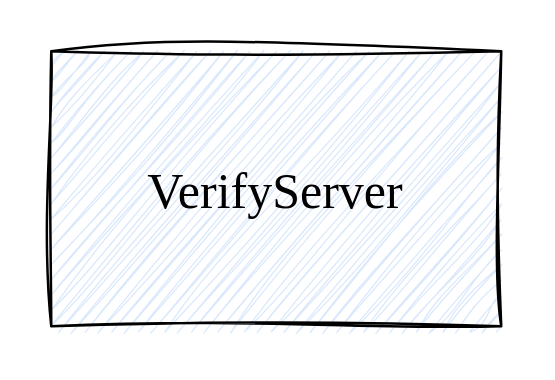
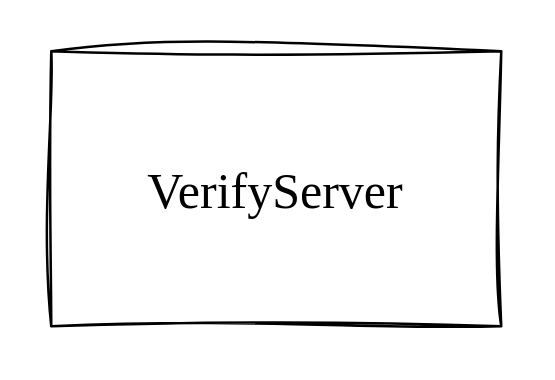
- <mxCell id="2" value="&lt;font face=&quot;Georgia&quot;&gt;VerifyServer&lt;/font&gt;" style="rounded=0;whiteSpace=wrap;html=1;sketch=1;hachureGap=4;jiggle=2;curveFitting=1;fontFamily=Architects Daughter;fontSource=https%3A%2F%2Ffonts.googleapis.com%2Fcss%3Ffamily%3DArchitects%2BDaughter;fontSize=20;fillColor=#dae8fc;" vertex="1" parent="1"><mxGeometry x="20" y="20" width="180" height="110" as="geometry" /></mxCell>
+ <mxCell id="2" value="&lt;font face=&quot;Georgia&quot;&gt;VerifyServer&lt;/font&gt;" style="rounded=0;whiteSpace=wrap;html=1;sketch=1;hachureGap=4;jiggle=2;curveFitting=1;fontFamily=Architects Daughter;fontSource=https%3A%2F%2Ffonts.googleapis.com%2Fcss%3Ffamily%3DArchitects%2BDaughter;fontSize=20;" vertex="1" parent="1"><mxGeometry x="20" y="20" width="180" height="110" as="geometry" /></mxCell>
